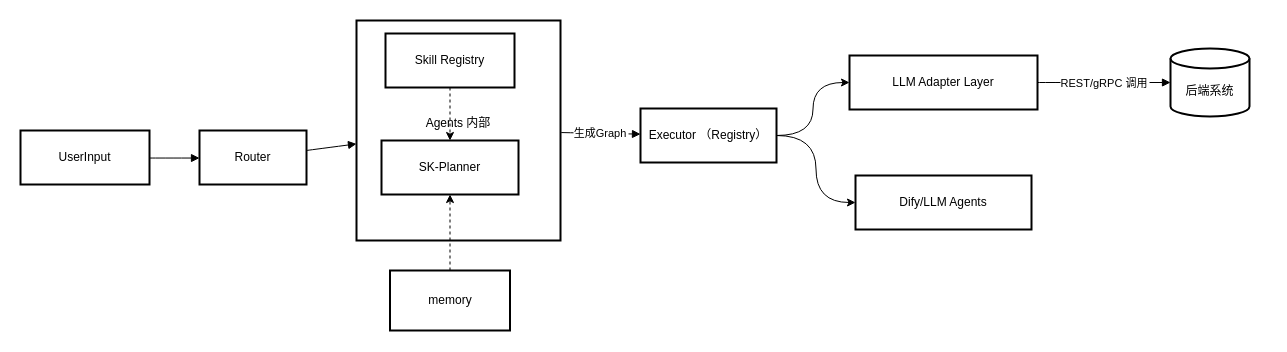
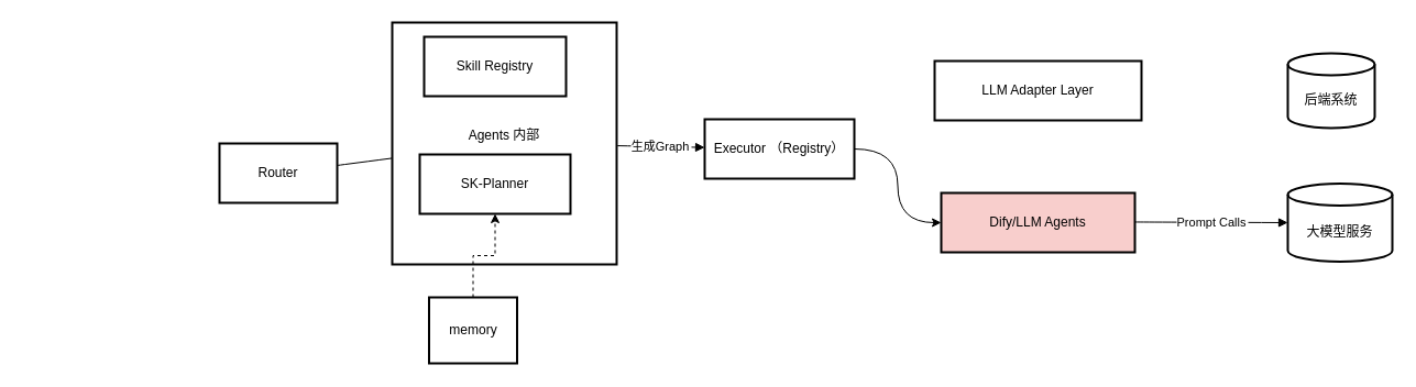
- <mxCell id="16" value="REST/gRPC 调用" style="curved=1;startArrow=none;endArrow=block;exitX=1;exitY=0.5;entryX=0;entryY=0.5;rounded=0;" edge="1" parent="1" source="11" target="13"><mxGeometry relative="1" as="geometry"><Array as="points" /></mxGeometry></mxCell>
- <mxCell id="5" style="edgeStyle=orthogonalEdgeStyle;rounded=0;orthogonalLoop=1;jettySize=auto;html=1;entryX=0;entryY=0.5;entryDx=0;entryDy=0;curved=1;" edge="1" parent="1" source="7" target="11"><mxGeometry relative="1" as="geometry" /></mxCell>
- <mxCell id="9" value="" style="edgeStyle=orthogonalEdgeStyle;rounded=0;orthogonalLoop=1;jettySize=auto;html=1;dashed=1;" edge="1" parent="1" source="10" target="8"><mxGeometry relative="1" as="geometry" /></mxCell>
- <mxCell id="18" value="" style="curved=1;startArrow=none;endArrow=block;rounded=0;" edge="1" parent="1" source="4" target="2"><mxGeometry relative="1" as="geometry"><Array as="points" /></mxGeometry></mxCell>
+ <mxCell id="18" value="" style="curved=1;startArrow=none;endArrow=none;rounded=0;" edge="1" parent="1" source="4" target="2"><mxGeometry relative="1" as="geometry"><Array as="points" /></mxGeometry></mxCell>
- <mxCell id="3" value="UserInput" style="whiteSpace=wrap;strokeWidth=2;" vertex="1" parent="1"><mxGeometry x="20" y="130" width="129" height="54" as="geometry" /></mxCell>
- <mxCell id="15" value="" style="curved=1;startArrow=none;endArrow=block;exitX=1;exitY=0.51;entryX=0;entryY=0.51;rounded=0;" edge="1" parent="1" source="3" target="4"><mxGeometry relative="1" as="geometry"><Array as="points" /></mxGeometry></mxCell>
+ <mxCell id="17" value="Prompt Calls" style="curved=1;startArrow=none;endArrow=block;exitX=1;exitY=0.49;entryX=0;entryY=0.5;rounded=0;" edge="1" parent="1" source="12" target="14"><mxGeometry relative="1" as="geometry"><Array as="points" /></mxGeometry></mxCell>
- <mxCell id="12" value="Dify/LLM Agents" style="whiteSpace=wrap;strokeWidth=2;" vertex="1" parent="1"><mxGeometry x="855" y="175" width="176" height="54" as="geometry" /></mxCell>
+ <mxCell id="12" value="Dify/LLM Agents" style="whiteSpace=wrap;strokeWidth=2;fillColor=#f8cecc;" vertex="1" parent="1"><mxGeometry x="855" y="175" width="176" height="54" as="geometry" /></mxCell>
+ <mxCell id="14" value="大模型服务" style="shape=cylinder3;boundedLbl=1;backgroundOutline=1;size=10;strokeWidth=2;whiteSpace=wrap;" vertex="1" parent="1"><mxGeometry x="1170" y="166.5" width="95" height="71" as="geometry" /></mxCell>
- <mxCell id="21" value="memory" style="whiteSpace=wrap;html=1;strokeWidth=2;" vertex="1" parent="1"><mxGeometry x="389.5" y="270" width="120" height="60" as="geometry" /></mxCell>
+ <mxCell id="21" value="memory" style="whiteSpace=wrap;html=1;strokeWidth=2;" vertex="1" parent="1"><mxGeometry x="389.5" y="270" width="80" height="60" as="geometry" /></mxCell>
